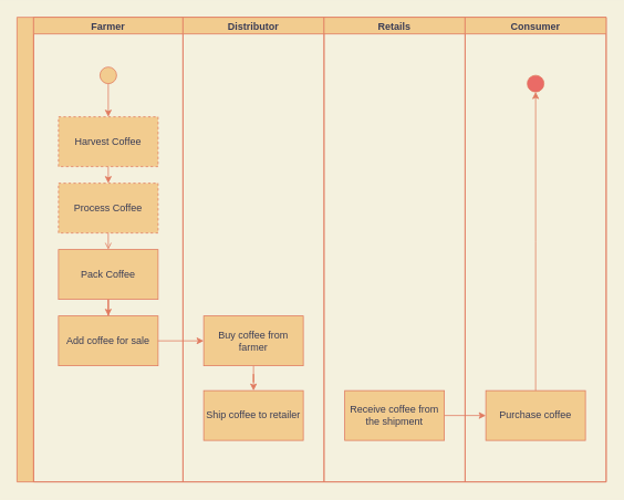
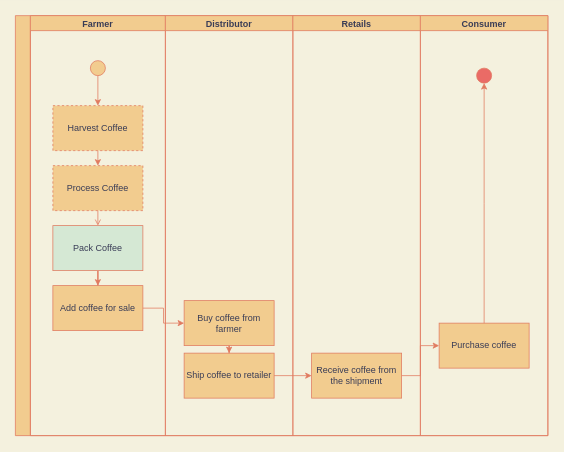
- <mxCell id="11" value="Pack Coffee" style="rounded=0;whiteSpace=wrap;html=1;fontColor=#393C56;strokeColor=#E07A5F;fillColor=#F2CC8F;" vertex="1" parent="3"><mxGeometry x="30" y="280" width="120" height="60" as="geometry" /></mxCell>
+ <mxCell id="11" value="Pack Coffee" style="rounded=0;whiteSpace=wrap;html=1;fontColor=#393C56;strokeColor=#E07A5F;fillColor=#d5e8d4;" vertex="1" parent="3"><mxGeometry x="30" y="280" width="120" height="60" as="geometry" /></mxCell>
- <mxCell id="15" value="Buy coffee from farmer" style="rounded=0;whiteSpace=wrap;html=1;fontColor=#393C56;strokeColor=#E07A5F;fillColor=#F2CC8F;" vertex="1" parent="13"><mxGeometry x="25" y="360" width="120" height="60" as="geometry" /></mxCell>
+ <mxCell id="15" value="Buy coffee from farmer" style="rounded=0;whiteSpace=wrap;html=1;fontColor=#393C56;strokeColor=#E07A5F;fillColor=#F2CC8F;" vertex="1" parent="13"><mxGeometry x="25" y="380" width="120" height="60" as="geometry" /></mxCell>
+ <mxCell id="23" value="" style="edgeStyle=orthogonalEdgeStyle;rounded=0;orthogonalLoop=1;jettySize=auto;html=1;fontColor=#393C56;strokeColor=#E07A5F;fillColor=#F2CC8F;" edge="1" parent="2" source="16" target="18"><mxGeometry relative="1" as="geometry" /></mxCell>
- <mxCell id="20" value="Purchase coffee" style="rounded=0;whiteSpace=wrap;html=1;fontColor=#393C56;strokeColor=#E07A5F;fillColor=#F2CC8F;" vertex="1" parent="19"><mxGeometry x="25" y="450" width="120" height="60" as="geometry" /></mxCell>
+ <mxCell id="20" value="Purchase coffee" style="rounded=0;whiteSpace=wrap;html=1;fontColor=#393C56;strokeColor=#E07A5F;fillColor=#F2CC8F;" vertex="1" parent="19"><mxGeometry x="25" y="410" width="120" height="60" as="geometry" /></mxCell>
